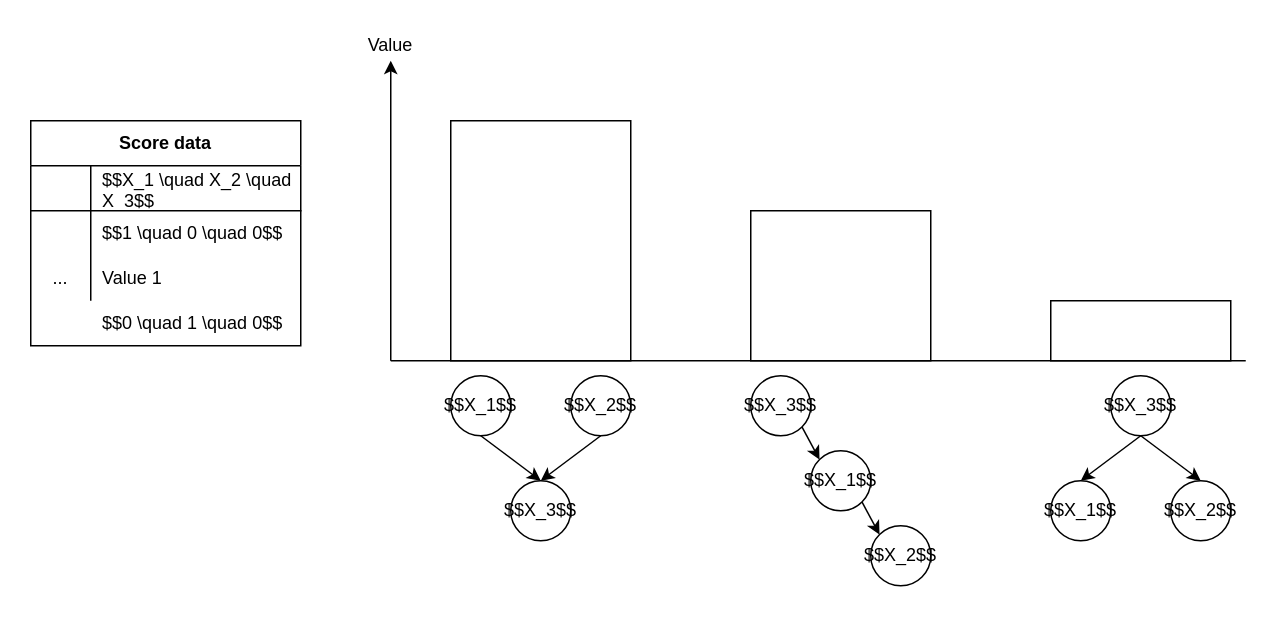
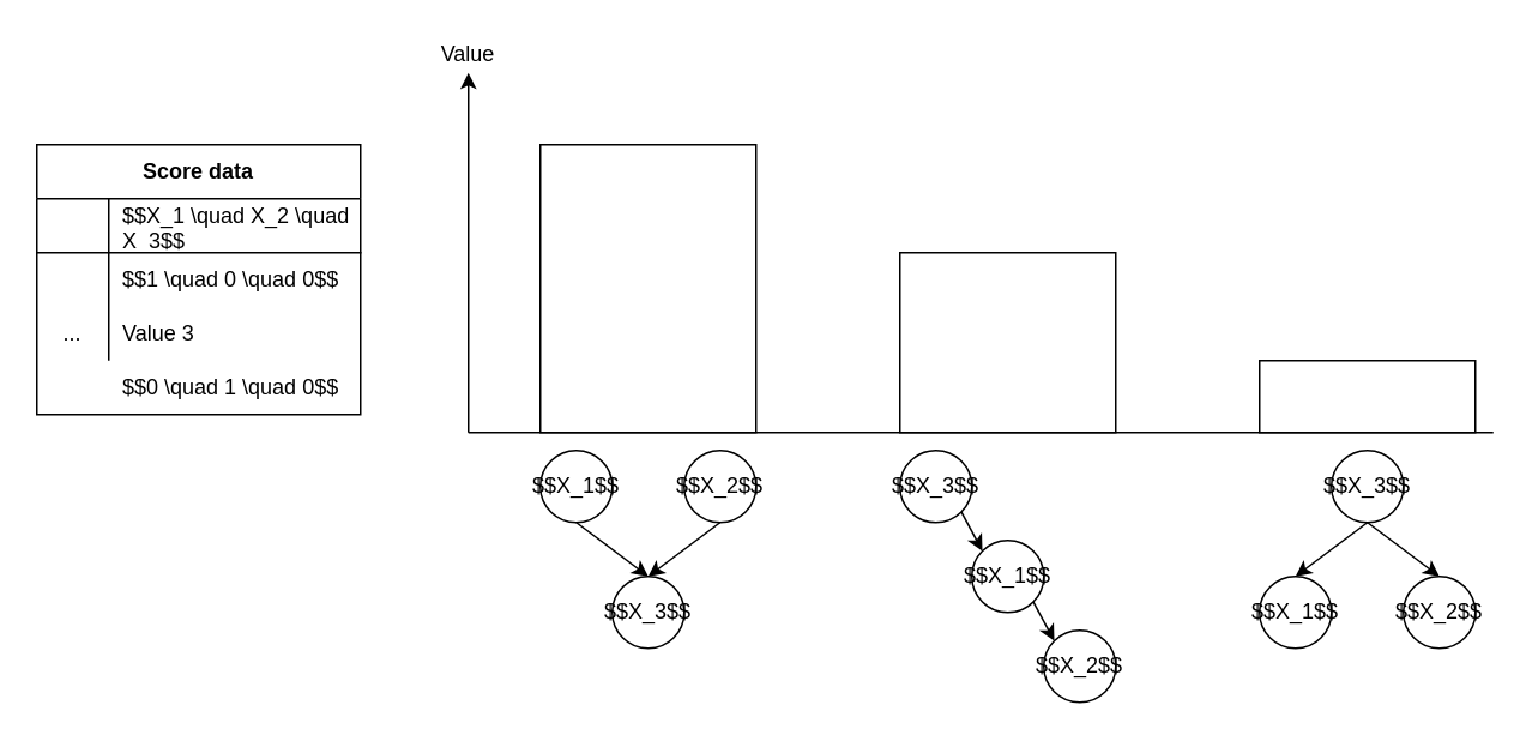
- <mxCell id="10" value="Value 1" style="shape=partialRectangle;html=1;whiteSpace=wrap;connectable=0;fillColor=none;top=0;left=0;bottom=0;right=0;align=left;spacingLeft=6;overflow=hidden;" vertex="1" parent="8"><mxGeometry x="40" width="140" height="30" as="geometry" /></mxCell>
+ <mxCell id="10" value="Value 3" style="shape=partialRectangle;html=1;whiteSpace=wrap;connectable=0;fillColor=none;top=0;left=0;bottom=0;right=0;align=left;spacingLeft=6;overflow=hidden;" vertex="1" parent="8"><mxGeometry x="40" width="140" height="30" as="geometry" /></mxCell>
